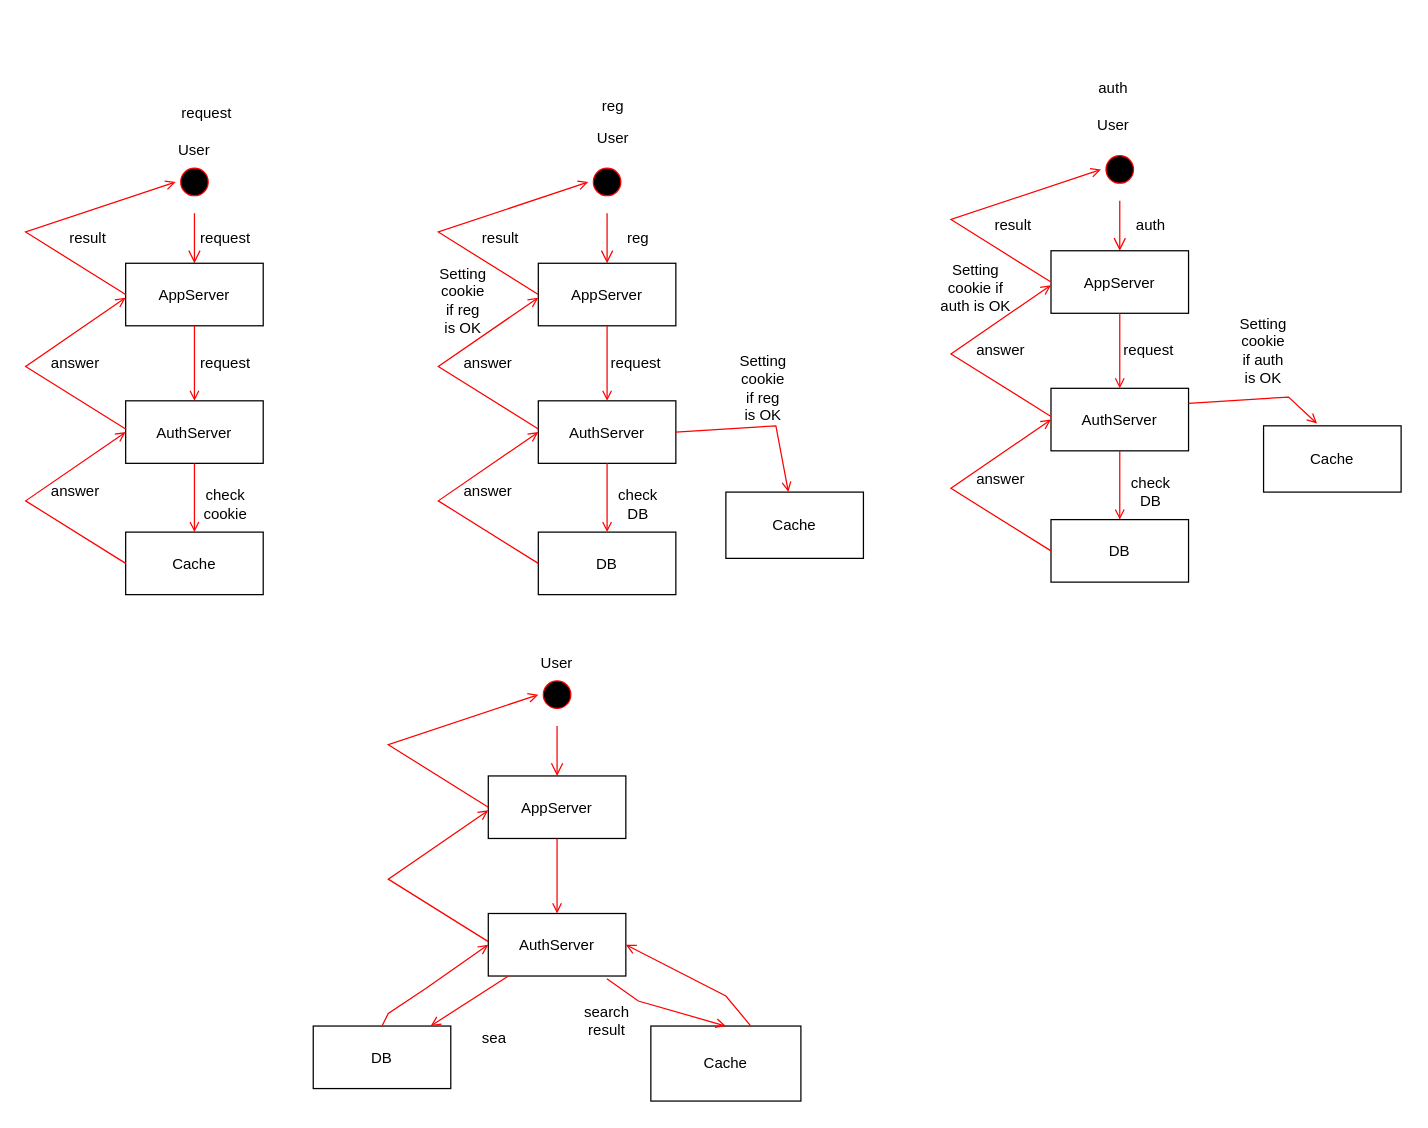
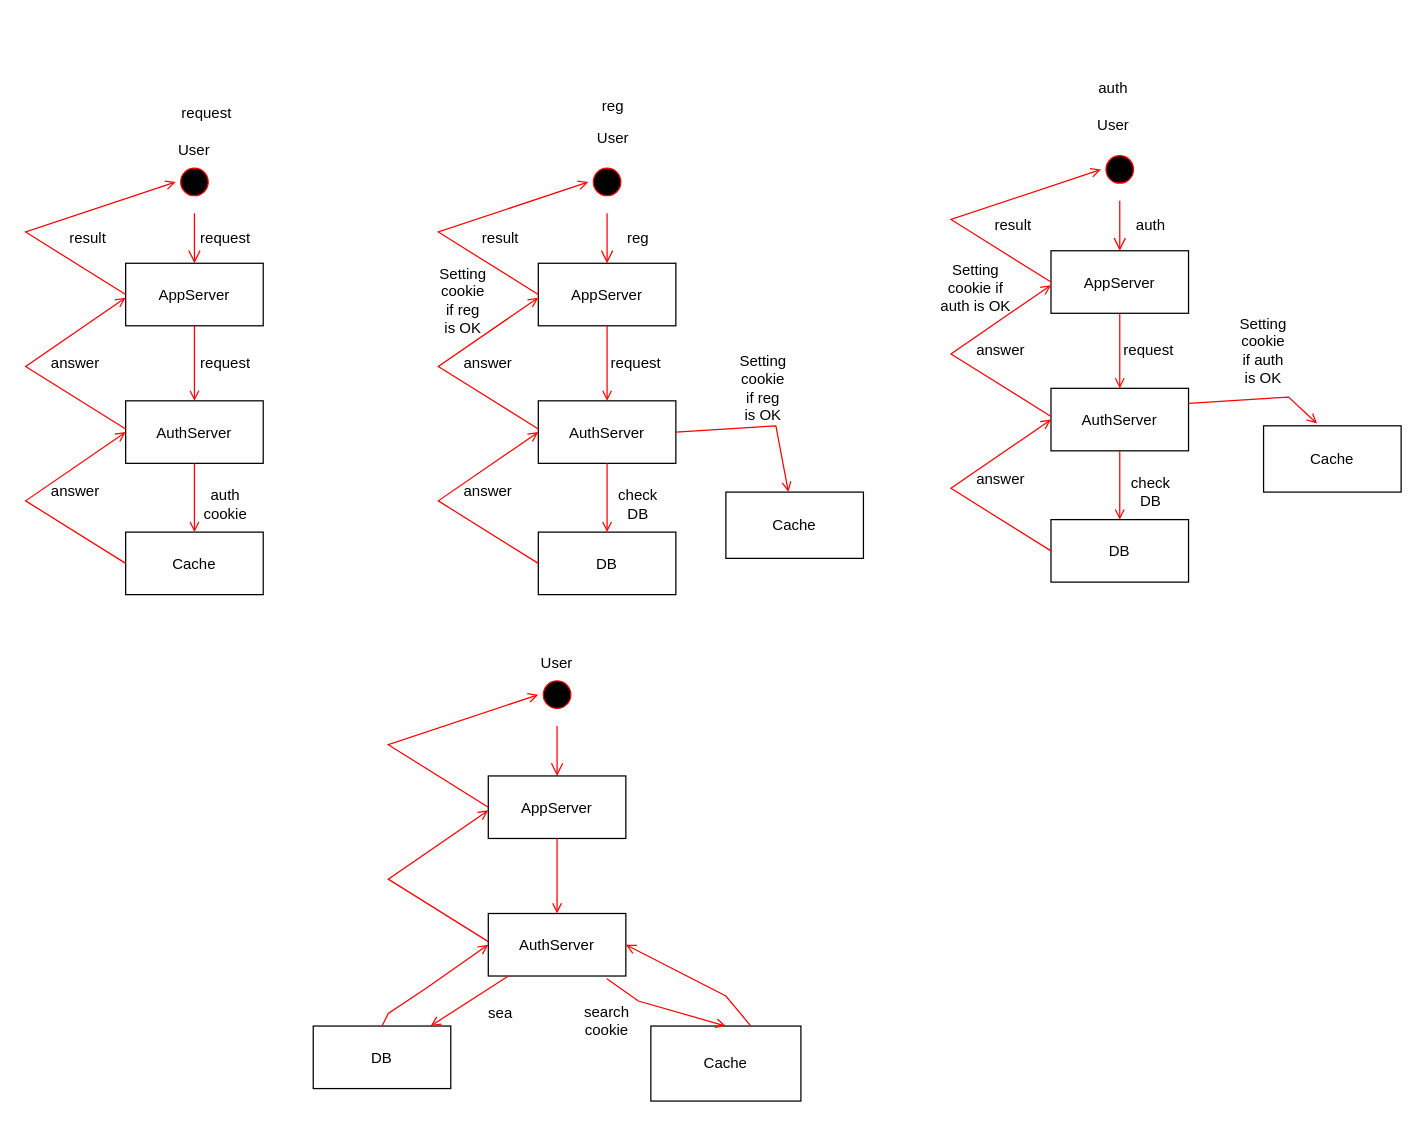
- <mxCell id="13" value="check cookie" style="text;html=1;strokeColor=none;fillColor=none;align=center;verticalAlign=middle;whiteSpace=wrap;rounded=0;" parent="1" vertex="1"><mxGeometry x="160" y="393" width="40" height="20" as="geometry" /></mxCell>
+ <mxCell id="13" value="auth cookie" style="text;html=1;strokeColor=none;fillColor=none;align=center;verticalAlign=middle;whiteSpace=wrap;rounded=0;" parent="1" vertex="1"><mxGeometry x="160" y="393" width="40" height="20" as="geometry" /></mxCell>
- <mxCell id="69" value="search result" style="text;html=1;strokeColor=none;fillColor=none;align=center;verticalAlign=middle;whiteSpace=wrap;rounded=0;" vertex="1" parent="1"><mxGeometry x="465" y="806" width="40" height="20" as="geometry" /></mxCell>
+ <mxCell id="69" value="search cookie" style="text;html=1;strokeColor=none;fillColor=none;align=center;verticalAlign=middle;whiteSpace=wrap;rounded=0;" vertex="1" parent="1"><mxGeometry x="465" y="806" width="40" height="20" as="geometry" /></mxCell>
- <mxCell id="70" value="sea" style="text;html=1;strokeColor=none;fillColor=none;align=center;verticalAlign=middle;whiteSpace=wrap;rounded=0;" vertex="1" parent="1"><mxGeometry x="375" y="820" width="40" height="20" as="geometry" /></mxCell>
+ <mxCell id="70" value="sea" style="text;html=1;strokeColor=none;fillColor=none;align=center;verticalAlign=middle;whiteSpace=wrap;rounded=0;" vertex="1" parent="1"><mxGeometry x="380" y="800" width="40" height="20" as="geometry" /></mxCell>
